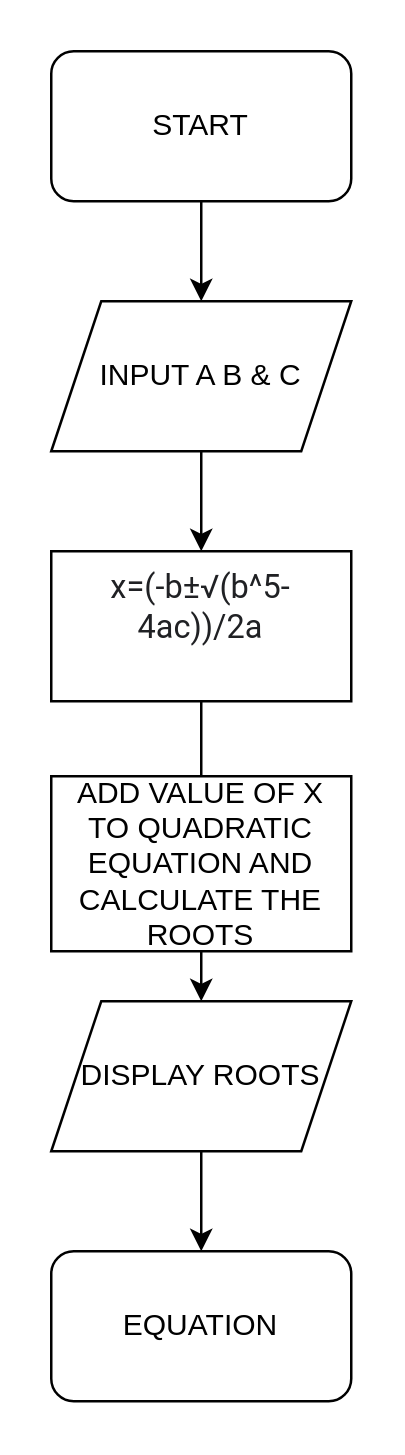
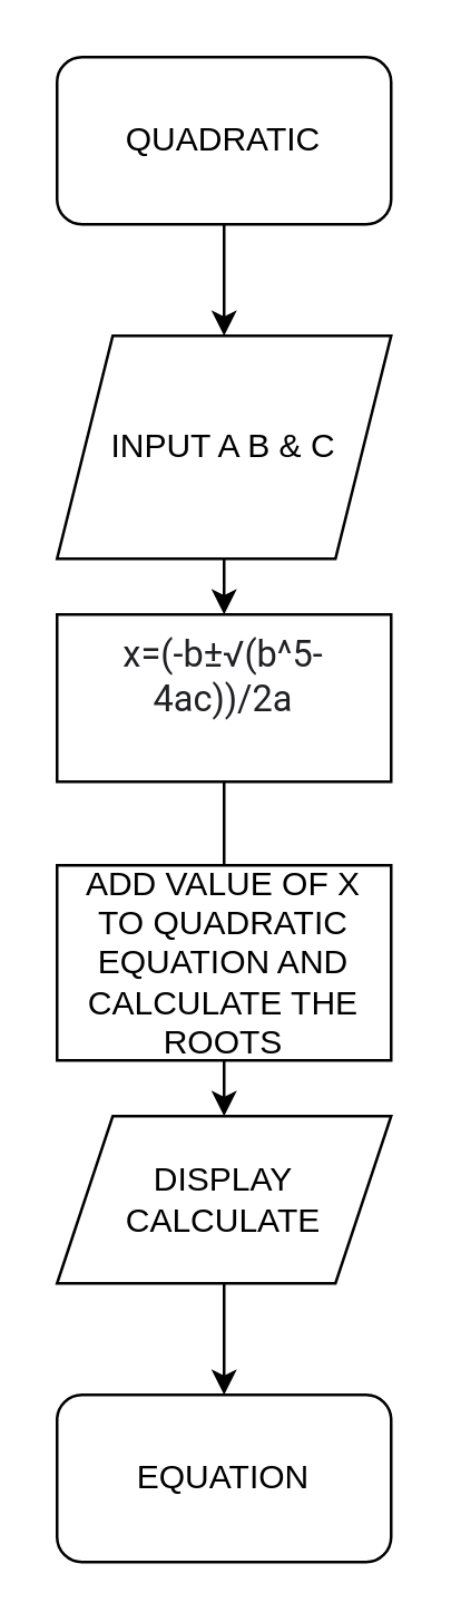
- <mxCell id="2" value="START" style="rounded=1;whiteSpace=wrap;html=1;" vertex="1" parent="1"><mxGeometry x="20" y="20" width="120" height="60" as="geometry" /></mxCell>
+ <mxCell id="2" value="QUADRATIC" style="rounded=1;whiteSpace=wrap;html=1;" vertex="1" parent="1"><mxGeometry x="20" y="20" width="120" height="60" as="geometry" /></mxCell>
- <mxCell id="4" value="INPUT A B &amp;amp; C" style="shape=parallelogram;perimeter=parallelogramPerimeter;whiteSpace=wrap;html=1;fixedSize=1;" vertex="1" parent="1"><mxGeometry x="20" y="120" width="120" height="60" as="geometry" /></mxCell>
+ <mxCell id="4" value="INPUT A B &amp;amp; C" style="shape=parallelogram;perimeter=parallelogramPerimeter;whiteSpace=wrap;html=1;fixedSize=1;" vertex="1" parent="1"><mxGeometry x="20" y="120" width="120" height="80" as="geometry" /></mxCell>
- <mxCell id="6" value="DISPLAY ROOTS" style="shape=parallelogram;perimeter=parallelogramPerimeter;whiteSpace=wrap;html=1;fixedSize=1;" vertex="1" parent="1"><mxGeometry x="20" y="400" width="120" height="60" as="geometry" /></mxCell>
+ <mxCell id="6" value="DISPLAY CALCULATE" style="shape=parallelogram;perimeter=parallelogramPerimeter;whiteSpace=wrap;html=1;fixedSize=1;" vertex="1" parent="1"><mxGeometry x="20" y="400" width="120" height="60" as="geometry" /></mxCell>
